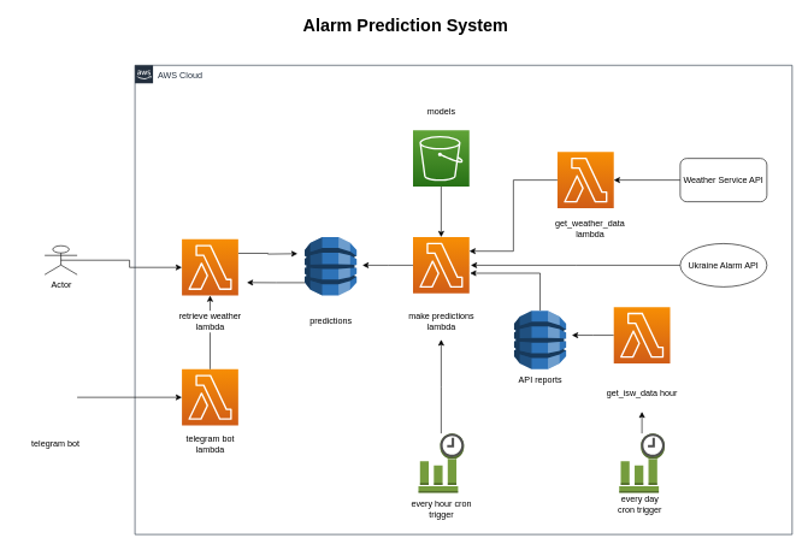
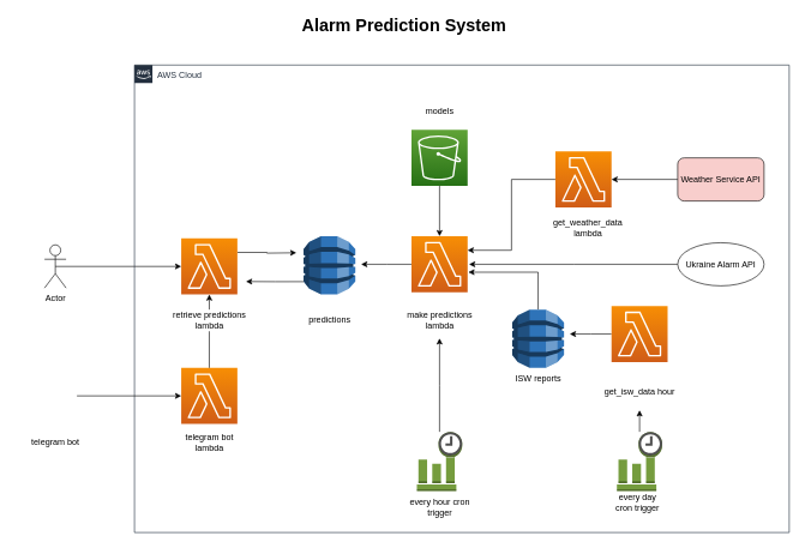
- <mxCell id="27" value="Weather Service API" style="rounded=1;whiteSpace=wrap;html=1;" parent="1" vertex="1"><mxGeometry x="941" y="219" width="120" height="60" as="geometry" /></mxCell>
+ <mxCell id="27" value="Weather Service API" style="rounded=1;whiteSpace=wrap;html=1;fillColor=#f8cecc;" parent="1" vertex="1"><mxGeometry x="941" y="219" width="120" height="60" as="geometry" /></mxCell>
- <mxCell id="5" value="Actor" style="shape=umlActor;verticalLabelPosition=bottom;verticalAlign=top;html=1;outlineConnect=0;" parent="1" vertex="1"><mxGeometry x="61" y="340" width="45" height="40" as="geometry" /></mxCell>
+ <mxCell id="5" value="Actor" style="shape=umlActor;verticalLabelPosition=bottom;verticalAlign=top;html=1;outlineConnect=0;" parent="1" vertex="1"><mxGeometry x="61" y="340" width="30" height="60" as="geometry" /></mxCell>
- <mxCell id="39" value="retrieve weather lambda" style="text;html=1;strokeColor=none;fillColor=default;align=center;verticalAlign=middle;whiteSpace=wrap;rounded=0;" parent="1" vertex="1"><mxGeometry x="234.5" y="430" width="111" height="30" as="geometry" /></mxCell>
+ <mxCell id="39" value="retrieve predictions lambda" style="text;html=1;strokeColor=none;fillColor=default;align=center;verticalAlign=middle;whiteSpace=wrap;rounded=0;" parent="1" vertex="1"><mxGeometry x="234.5" y="430" width="111" height="30" as="geometry" /></mxCell>
- <mxCell id="23" value="API reports" style="text;html=1;strokeColor=none;fillColor=none;align=center;verticalAlign=middle;whiteSpace=wrap;rounded=0;" parent="1" vertex="1"><mxGeometry x="691.5" y="511" width="111" height="30" as="geometry" /></mxCell>
+ <mxCell id="23" value="ISW reports" style="text;html=1;strokeColor=none;fillColor=none;align=center;verticalAlign=middle;whiteSpace=wrap;rounded=0;" parent="1" vertex="1"><mxGeometry x="691.5" y="511" width="111" height="30" as="geometry" /></mxCell>
